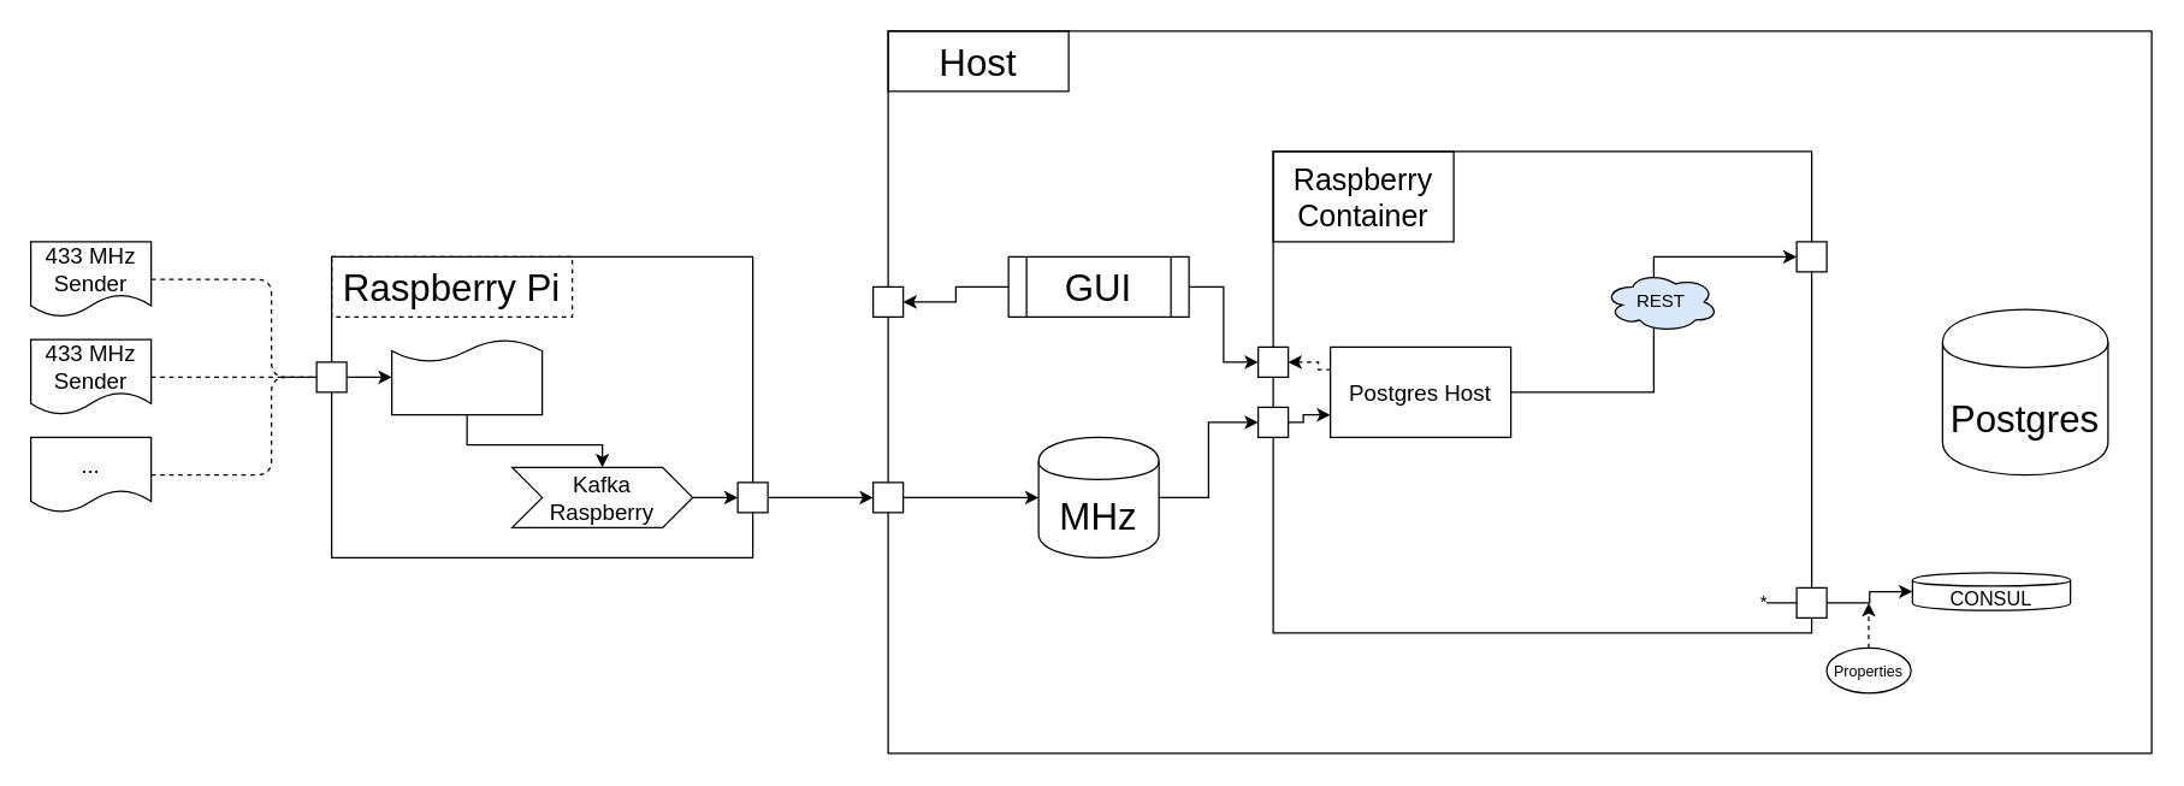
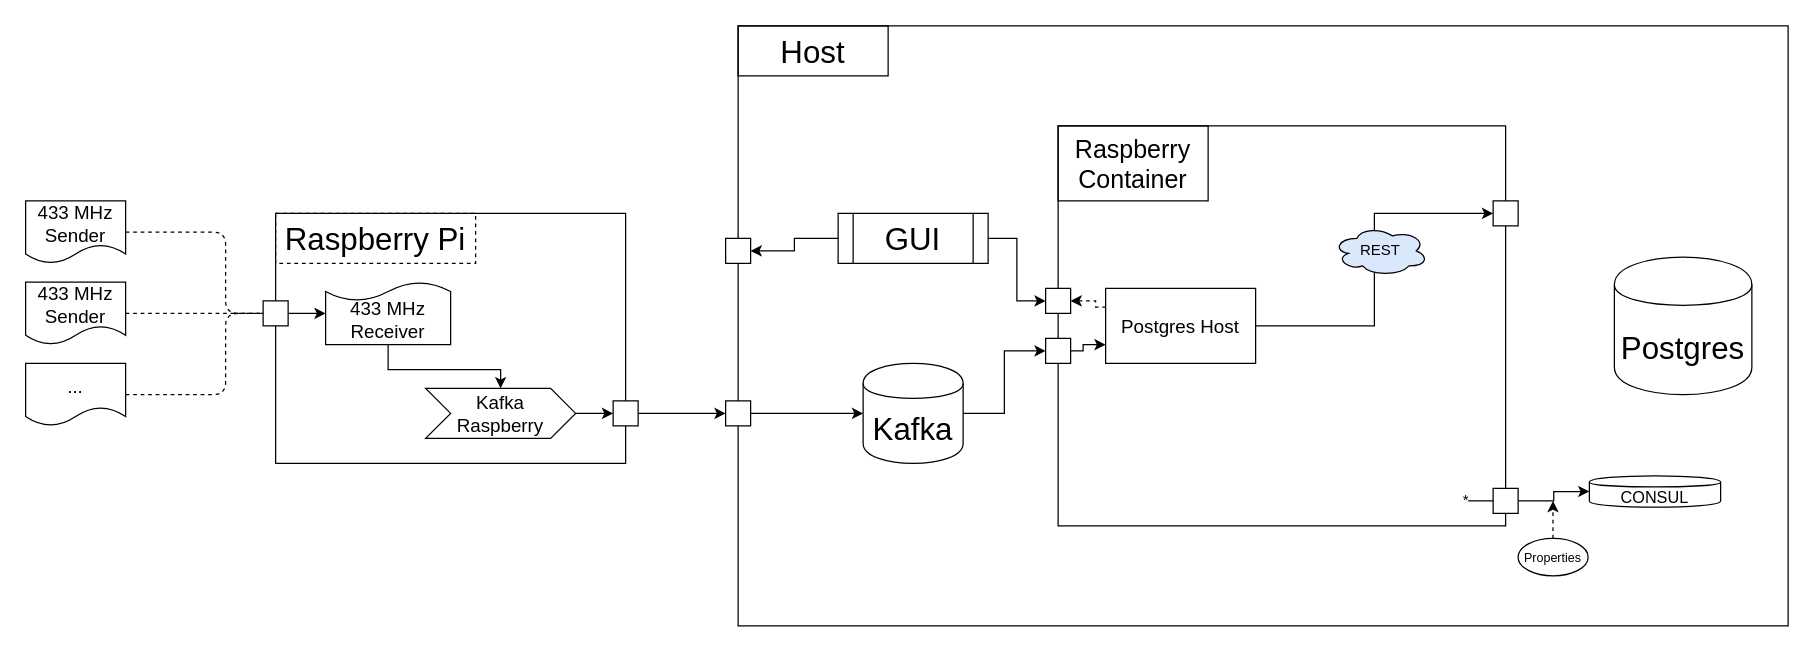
+ <mxCell id="33" value="&lt;span style=&quot;color: rgb(0 , 0 , 0) ; font-family: &amp;#34;helvetica&amp;#34; ; font-size: 15px ; font-style: normal ; font-weight: 400 ; letter-spacing: normal ; text-align: center ; text-indent: 0px ; text-transform: none ; word-spacing: 0px ; display: inline ; float: none&quot;&gt;433 MHz&lt;/span&gt;&lt;br style=&quot;color: rgb(0 , 0 , 0) ; font-family: &amp;#34;helvetica&amp;#34; ; font-size: 15px ; font-style: normal ; font-weight: 400 ; letter-spacing: normal ; text-align: center ; text-indent: 0px ; text-transform: none ; word-spacing: 0px&quot;&gt;&lt;span style=&quot;color: rgb(0 , 0 , 0) ; font-family: &amp;#34;helvetica&amp;#34; ; font-size: 15px ; font-style: normal ; font-weight: 400 ; letter-spacing: normal ; text-align: center ; text-indent: 0px ; text-transform: none ; word-spacing: 0px ; display: inline ; float: none&quot;&gt;Receiver&lt;/span&gt;" style="text;html=1;strokeColor=none;fillColor=none;align=center;verticalAlign=middle;whiteSpace=wrap;rounded=0;labelBackgroundColor=none;fontSize=15;fontColor=#000000;" parent="1" vertex="1"><mxGeometry x="270" y="235" width="80" height="40" as="geometry" /></mxCell>
- <mxCell id="5" value="MHz" style="shape=cylinder;whiteSpace=wrap;html=1;boundedLbl=1;backgroundOutline=1;fillColor=none;fontSize=25;" parent="1" vertex="1"><mxGeometry x="690" y="290" width="80" height="80" as="geometry" /></mxCell>
+ <mxCell id="5" value="Kafka" style="shape=cylinder;whiteSpace=wrap;html=1;boundedLbl=1;backgroundOutline=1;fillColor=none;fontSize=25;" parent="1" vertex="1"><mxGeometry x="690" y="290" width="80" height="80" as="geometry" /></mxCell>
